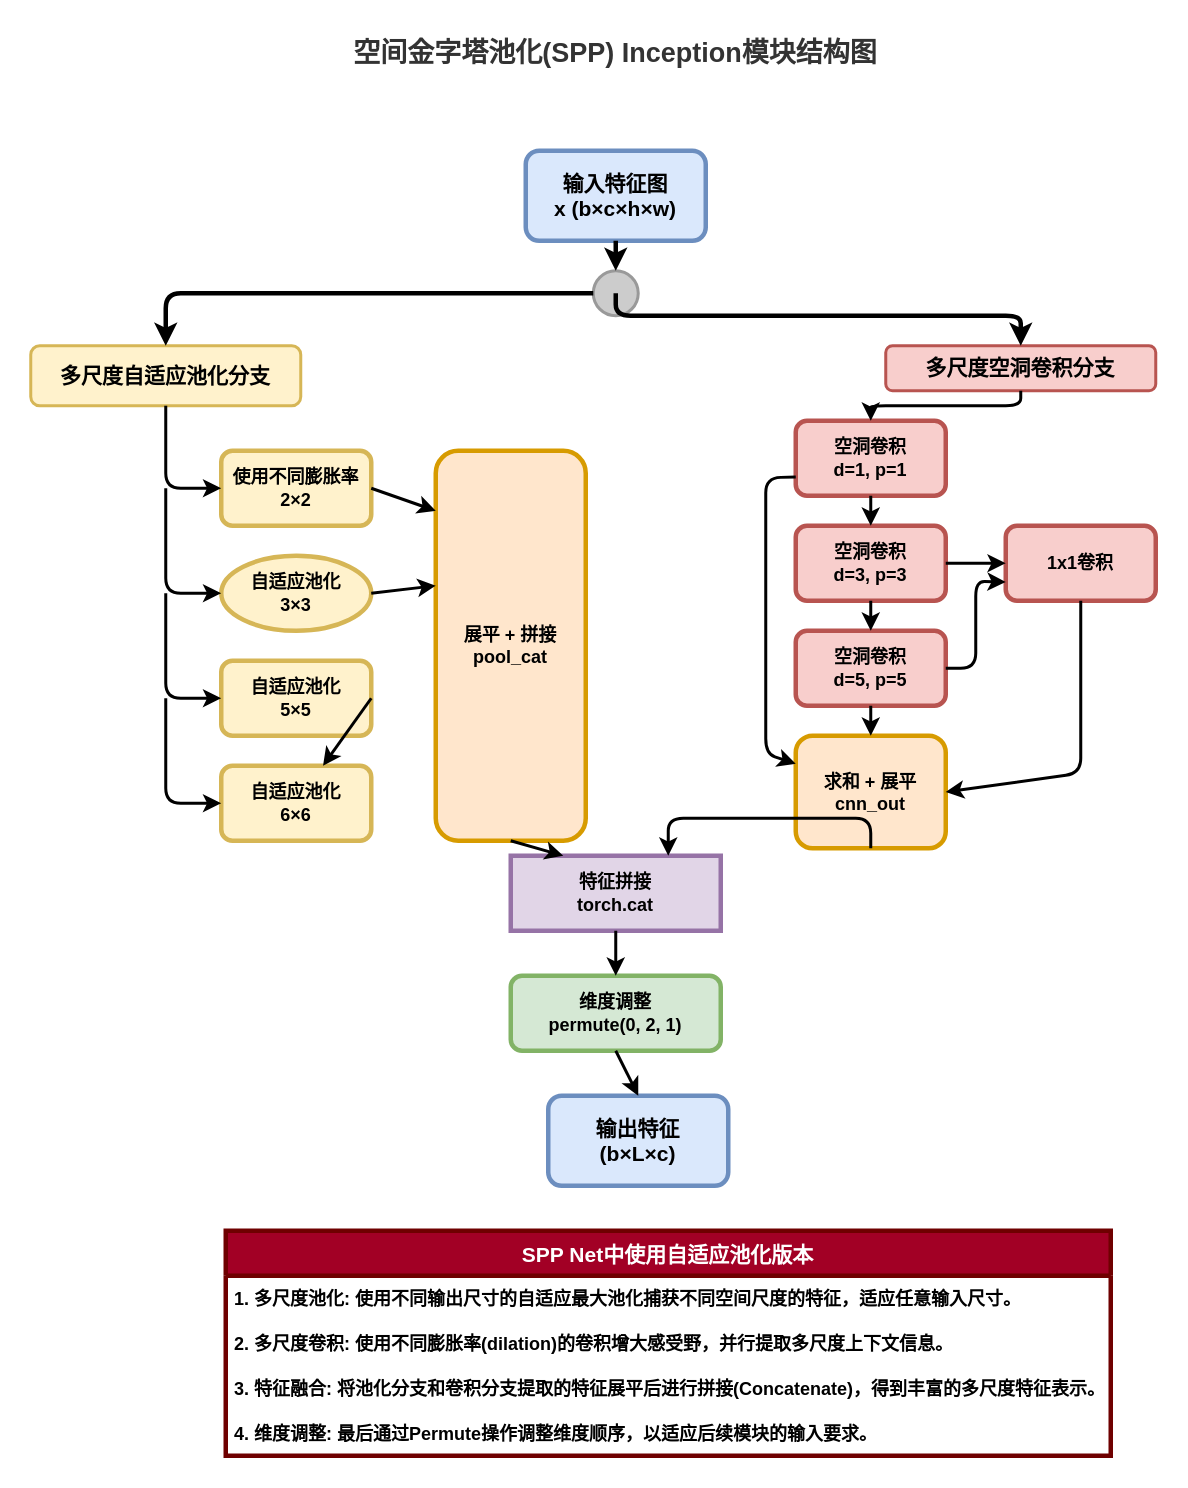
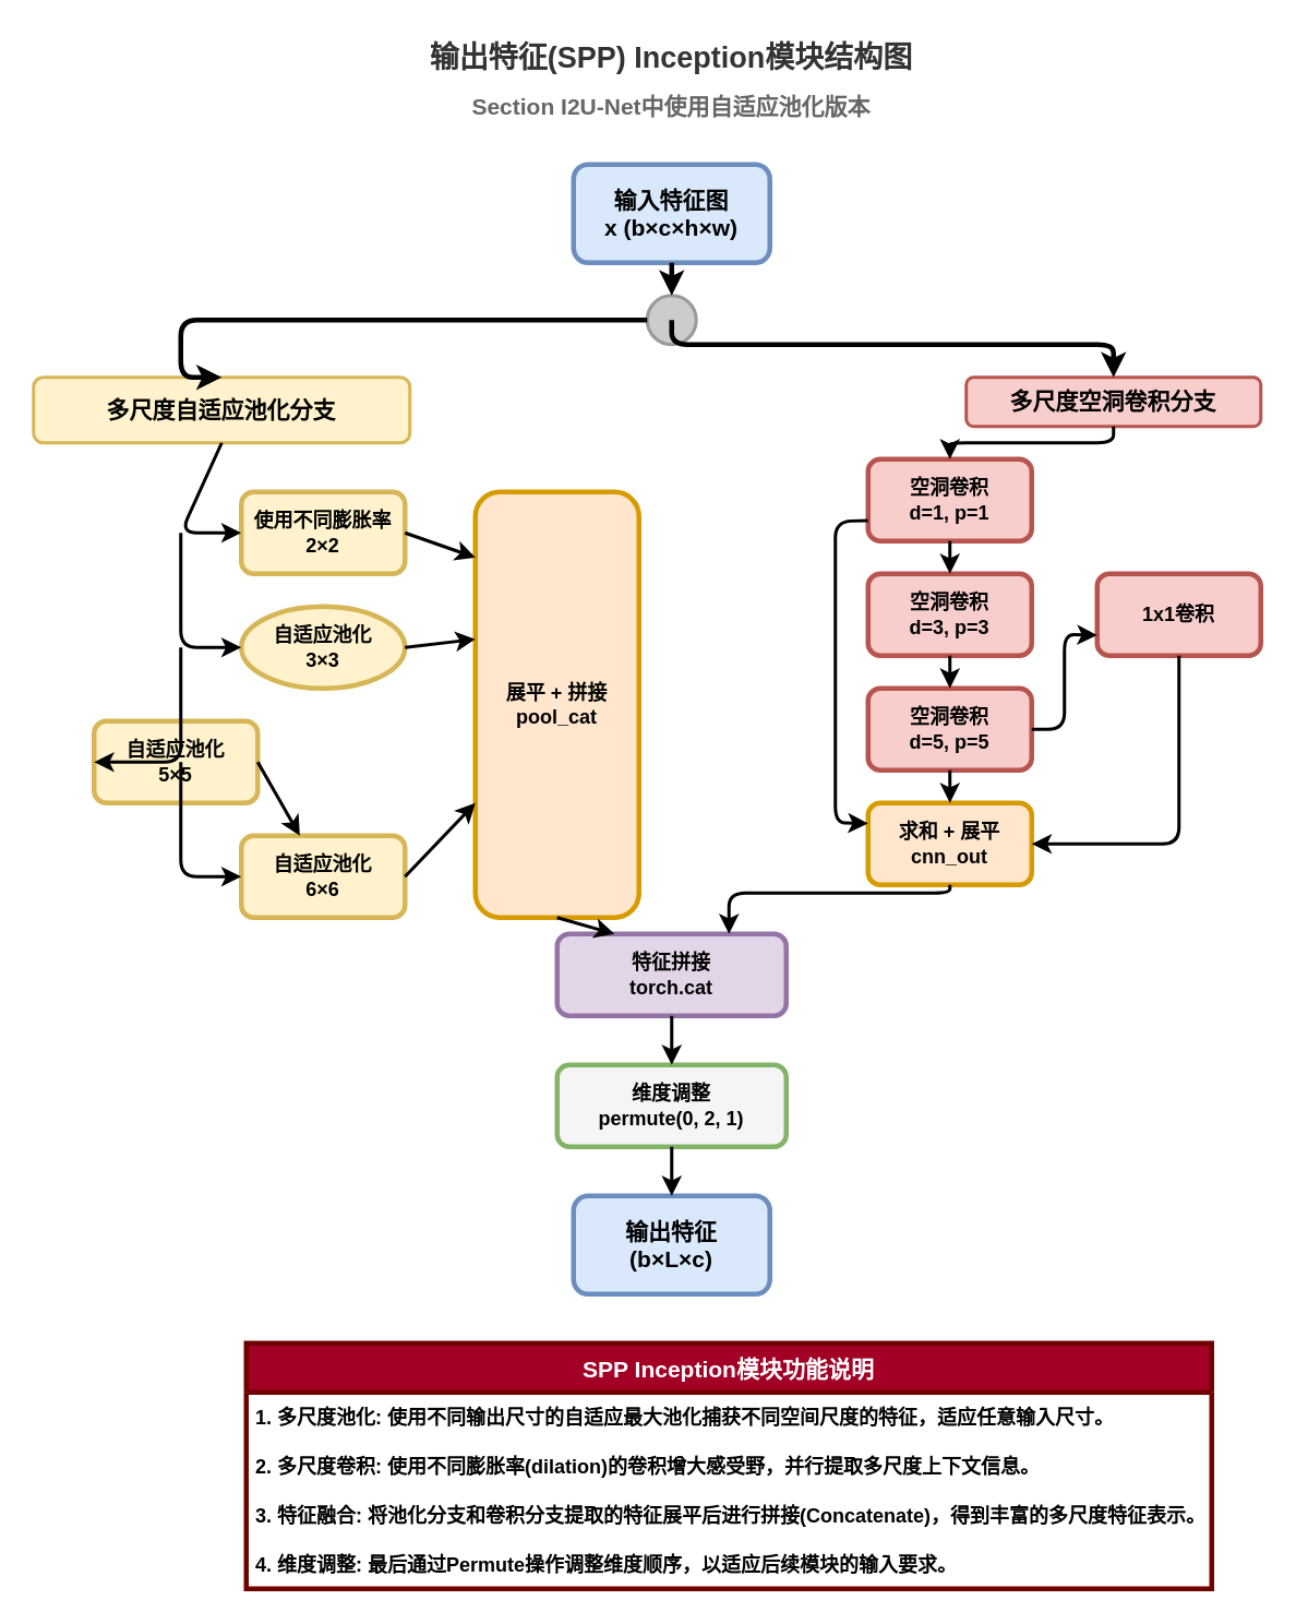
- <mxCell id="2" value="空间金字塔池化(SPP) Inception模块结构图" style="text;html=1;strokeColor=none;fillColor=none;align=center;verticalAlign=middle;whiteSpace=wrap;rounded=0;fontStyle=1;fontSize=18;fontColor=#333333;" parent="1" vertex="1"><mxGeometry x="150" y="20" width="520" height="30" as="geometry" /></mxCell>
+ <mxCell id="2" value="输出特征(SPP) Inception模块结构图" style="text;html=1;strokeColor=none;fillColor=none;align=center;verticalAlign=middle;whiteSpace=wrap;rounded=0;fontStyle=1;fontSize=18;fontColor=#333333;" parent="1" vertex="1"><mxGeometry x="150" y="20" width="520" height="30" as="geometry" /></mxCell>
+ <mxCell id="3" value="Section I2U-Net中使用自适应池化版本" style="text;html=1;strokeColor=none;fillColor=none;align=center;verticalAlign=middle;whiteSpace=wrap;rounded=0;fontStyle=1;fontSize=14;fontColor=#666666;" parent="1" vertex="1"><mxGeometry x="150" y="50" width="520" height="30" as="geometry" /></mxCell>
- <mxCell id="7" value="多尺度自适应池化分支" style="text;html=1;strokeColor=#D6B656;fillColor=#FFF2CC;align=center;verticalAlign=middle;whiteSpace=wrap;rounded=1;fontStyle=1;fontSize=14;strokeWidth=2;" parent="1" vertex="1"><mxGeometry x="20" y="230" width="180" height="40" as="geometry" /></mxCell>
+ <mxCell id="7" value="多尺度自适应池化分支" style="text;html=1;strokeColor=#D6B656;fillColor=#FFF2CC;align=center;verticalAlign=middle;whiteSpace=wrap;rounded=1;fontStyle=1;fontSize=14;strokeWidth=2;" parent="1" vertex="1"><mxGeometry x="20" y="230" width="230" height="40" as="geometry" /></mxCell>
- <mxCell id="28" value="" style="endArrow=classic;html=1;rounded=1;exitX=1;exitY=0.5;exitDx=0;exitDy=0;entryX=0;entryY=0.5;entryDx=0;entryDy=0;strokeWidth=2;jumpStyle=arc;jumpSize=6;" parent="1" source="15" target="17" edge="1"><mxGeometry width="50" height="50" relative="1" as="geometry"><mxPoint x="640" y="375" as="sourcePoint" /><mxPoint x="670" y="375" as="targetPoint" /></mxGeometry></mxCell>
- <mxCell id="10" value="自适应池化&#10;5×5" style="rounded=1;whiteSpace=wrap;html=1;fillColor=#fff2cc;strokeColor=#d6b656;fontStyle=1;fontSize=12;strokeWidth=3;" parent="1" vertex="1"><mxGeometry x="147" y="440" width="100" height="50" as="geometry" /></mxCell>
+ <mxCell id="10" value="自适应池化&#10;5×5" style="rounded=1;whiteSpace=wrap;html=1;fillColor=#fff2cc;strokeColor=#d6b656;fontStyle=1;fontSize=12;strokeWidth=3;" parent="1" vertex="1"><mxGeometry x="57" y="440" width="100" height="50" as="geometry" /></mxCell>
+ <mxCell id="45" value="" style="endArrow=classic;html=1;rounded=1;exitX=1;exitY=0.5;exitDx=0;exitDy=0;entryX=0;entryY=0.731;entryDx=0;entryDy=0;strokeWidth=2;jumpStyle=arc;jumpSize=8;entryPerimeter=0;" parent="1" source="11" target="12" edge="1"><mxGeometry width="50" height="50" relative="1" as="geometry"><mxPoint x="247" y="535" as="sourcePoint" /><mxPoint x="290" y="535" as="targetPoint" /></mxGeometry></mxCell>
- <mxCell id="18" value="求和 + 展平&#10;cnn_out" style="rounded=1;whiteSpace=wrap;html=1;fillColor=#ffe6cc;strokeColor=#d79b00;fontStyle=1;fontSize=12;strokeWidth=3;" parent="1" vertex="1"><mxGeometry x="530" y="490" width="100" height="75" as="geometry" /></mxCell>
+ <mxCell id="18" value="求和 + 展平&#10;cnn_out" style="rounded=1;whiteSpace=wrap;html=1;fillColor=#ffe6cc;strokeColor=#d79b00;fontStyle=1;fontSize=12;strokeWidth=3;" parent="1" vertex="1"><mxGeometry x="530" y="490" width="100" height="50" as="geometry" /></mxCell>
- <mxCell id="19" value="特征拼接&#10;torch.cat" style="whiteSpace=wrap;html=1;fillColor=#e1d5e7;strokeColor=#9673a6;fontStyle=1;fontSize=12;strokeWidth=3;rounded=0;" parent="1" vertex="1"><mxGeometry x="340" y="570" width="140" height="50" as="geometry" /></mxCell>
+ <mxCell id="19" value="特征拼接&#10;torch.cat" style="rounded=1;whiteSpace=wrap;html=1;fillColor=#e1d5e7;strokeColor=#9673a6;fontStyle=1;fontSize=12;strokeWidth=3;" parent="1" vertex="1"><mxGeometry x="340" y="570" width="140" height="50" as="geometry" /></mxCell>
- <mxCell id="20" value="维度调整&#10;permute(0, 2, 1)" style="rounded=1;whiteSpace=wrap;html=1;fillColor=#d5e8d4;strokeColor=#82b366;fontStyle=1;fontSize=12;strokeWidth=3;" parent="1" vertex="1"><mxGeometry x="340" y="650" width="140" height="50" as="geometry" /></mxCell>
+ <mxCell id="20" value="维度调整&#10;permute(0, 2, 1)" style="rounded=1;whiteSpace=wrap;html=1;fillColor=#f5f5f5;strokeColor=#82b366;fontStyle=1;fontSize=12;strokeWidth=3;" parent="1" vertex="1"><mxGeometry x="340" y="650" width="140" height="50" as="geometry" /></mxCell>
- <mxCell id="21" value="输出特征&#10;(b×L×c)" style="rounded=1;whiteSpace=wrap;html=1;fillColor=#dae8fc;strokeColor=#6c8ebf;fontStyle=1;fontSize=14;strokeWidth=3;" parent="1" vertex="1"><mxGeometry x="365" y="730" width="120" height="60" as="geometry" /></mxCell>
+ <mxCell id="21" value="输出特征&#10;(b×L×c)" style="rounded=1;whiteSpace=wrap;html=1;fillColor=#dae8fc;strokeColor=#6c8ebf;fontStyle=1;fontSize=14;strokeWidth=3;" parent="1" vertex="1"><mxGeometry x="350" y="730" width="120" height="60" as="geometry" /></mxCell>
- <mxCell id="34" value="SPP Net中使用自适应池化版本" style="swimlane;fontStyle=1;childLayout=stackLayout;horizontal=1;startSize=30;horizontalStack=0;resizeParent=1;resizeParentMax=0;resizeLast=0;collapsible=1;marginBottom=0;fontSize=14;strokeWidth=3;fillColor=#a20025;fontColor=#ffffff;strokeColor=#6F0000;" parent="1" vertex="1"><mxGeometry x="150" y="820" width="590" height="150" as="geometry" /></mxCell>
+ <mxCell id="34" value="SPP Inception模块功能说明" style="swimlane;fontStyle=1;childLayout=stackLayout;horizontal=1;startSize=30;horizontalStack=0;resizeParent=1;resizeParentMax=0;resizeLast=0;collapsible=1;marginBottom=0;fontSize=14;strokeWidth=3;fillColor=#a20025;fontColor=#ffffff;strokeColor=#6F0000;" parent="1" vertex="1"><mxGeometry x="150" y="820" width="590" height="150" as="geometry" /></mxCell>
